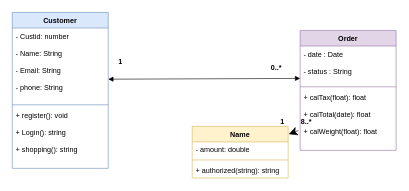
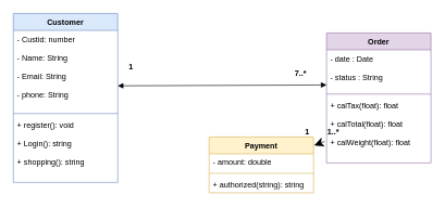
- <mxCell id="12" value="0..*" style="text;align=center;fontStyle=1;verticalAlign=middle;spacingLeft=3;spacingRight=3;strokeColor=none;rotatable=0;points=[[0,0.5],[1,0.5]];portConstraint=eastwest;html=1;" parent="1" vertex="1"><mxGeometry x="420" y="100" width="80" height="26" as="geometry" /></mxCell>
+ <mxCell id="12" value="7..*" style="text;align=center;fontStyle=1;verticalAlign=middle;spacingLeft=3;spacingRight=3;strokeColor=none;rotatable=0;points=[[0,0.5],[1,0.5]];portConstraint=eastwest;html=1;" parent="1" vertex="1"><mxGeometry x="420" y="100" width="80" height="26" as="geometry" /></mxCell>
- <mxCell id="5" value="+ calTax(float): float&lt;br&gt;&lt;br&gt;&lt;div&gt;+ calTotal(date): float&lt;br&gt;&lt;br&gt;+ calWeight(float): float&lt;/div&gt;" style="text;strokeColor=none;fillColor=none;align=left;verticalAlign=top;spacingLeft=4;spacingRight=4;overflow=hidden;rotatable=0;points=[[0,0.5],[1,0.5]];portConstraint=eastwest;whiteSpace=wrap;html=1;" parent="2" vertex="1"><mxGeometry y="98" width="160" height="102" as="geometry" /></mxCell>
+ <mxCell id="5" value="+ calTax(float): float&lt;br&gt;&lt;br&gt;&lt;div&gt;+ calTotal(float): float&lt;br&gt;&lt;br&gt;+ calWeight(float): float&lt;/div&gt;" style="text;strokeColor=none;fillColor=none;align=left;verticalAlign=top;spacingLeft=4;spacingRight=4;overflow=hidden;rotatable=0;points=[[0,0.5],[1,0.5]];portConstraint=eastwest;whiteSpace=wrap;html=1;" parent="2" vertex="1"><mxGeometry y="98" width="160" height="102" as="geometry" /></mxCell>
- <mxCell id="18" value="8..*" style="text;align=center;fontStyle=1;verticalAlign=middle;spacingLeft=3;spacingRight=3;strokeColor=none;rotatable=0;points=[[0,0.5],[1,0.5]];portConstraint=eastwest;html=1;" parent="1" vertex="1"><mxGeometry x="470" y="190" width="80" height="26" as="geometry" /></mxCell>
+ <mxCell id="18" value="1..*" style="text;align=center;fontStyle=1;verticalAlign=middle;spacingLeft=3;spacingRight=3;strokeColor=none;rotatable=0;points=[[0,0.5],[1,0.5]];portConstraint=eastwest;html=1;" parent="1" vertex="1"><mxGeometry x="470" y="190" width="80" height="26" as="geometry" /></mxCell>
- <mxCell id="13" value="Name" style="swimlane;fontStyle=1;align=center;verticalAlign=top;childLayout=stackLayout;horizontal=1;startSize=26;horizontalStack=0;resizeParent=1;resizeParentMax=0;resizeLast=0;collapsible=1;marginBottom=0;whiteSpace=wrap;html=1;fillColor=#fff2cc;strokeColor=#d6b656;" parent="1" vertex="1"><mxGeometry x="320" y="210" width="160" height="86" as="geometry" /></mxCell>
+ <mxCell id="13" value="Payment" style="swimlane;fontStyle=1;align=center;verticalAlign=top;childLayout=stackLayout;horizontal=1;startSize=26;horizontalStack=0;resizeParent=1;resizeParentMax=0;resizeLast=0;collapsible=1;marginBottom=0;whiteSpace=wrap;html=1;fillColor=#fff2cc;strokeColor=#d6b656;" parent="1" vertex="1"><mxGeometry x="320" y="210" width="160" height="86" as="geometry" /></mxCell>
